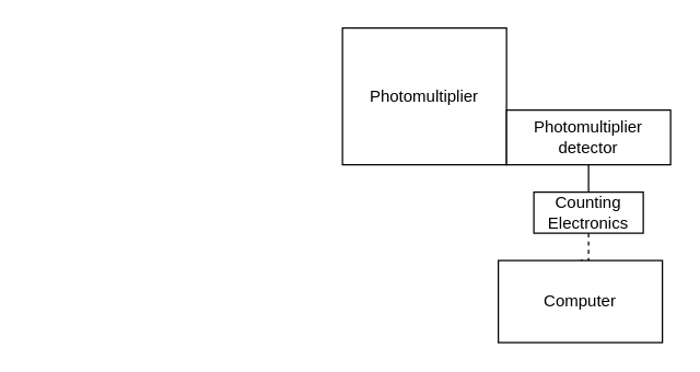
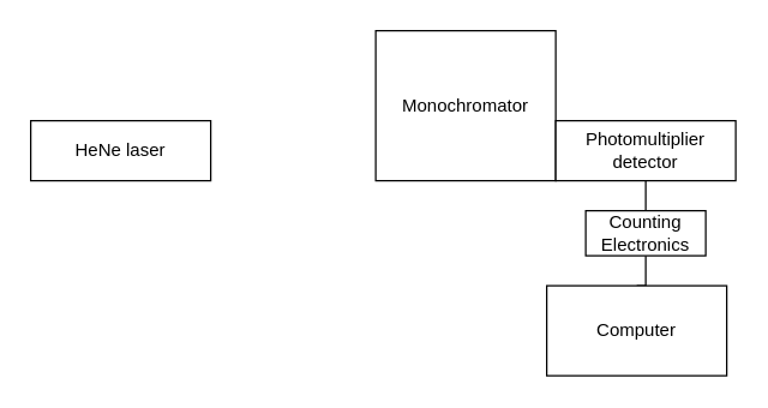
- <mxCell id="3" value="Photomultiplier" style="rounded=0;whiteSpace=wrap;html=1;" vertex="1" parent="1"><mxGeometry x="250" y="20" width="120" height="100" as="geometry" /></mxCell>
+ <mxCell id="3" value="Monochromator" style="rounded=0;whiteSpace=wrap;html=1;" vertex="1" parent="1"><mxGeometry x="250" y="20" width="120" height="100" as="geometry" /></mxCell>
+ <mxCell id="2" value="HeNe laser" style="rounded=0;whiteSpace=wrap;html=1;" vertex="1" parent="1"><mxGeometry x="20" y="80" width="120" height="40" as="geometry" /></mxCell>
- <mxCell id="6" style="edgeStyle=orthogonalEdgeStyle;rounded=0;orthogonalLoop=1;jettySize=auto;html=1;exitX=0.5;exitY=1;exitDx=0;exitDy=0;endArrow=none;endFill=0;dashed=1;" edge="1" parent="1" source="7" target="8"><mxGeometry relative="1" as="geometry"><mxPoint x="430" y="200" as="targetPoint" /></mxGeometry></mxCell>
+ <mxCell id="6" style="edgeStyle=orthogonalEdgeStyle;rounded=0;orthogonalLoop=1;jettySize=auto;html=1;exitX=0.5;exitY=1;exitDx=0;exitDy=0;endArrow=none;endFill=0;" edge="1" parent="1" source="7" target="8"><mxGeometry relative="1" as="geometry"><mxPoint x="430" y="200" as="targetPoint" /></mxGeometry></mxCell>
